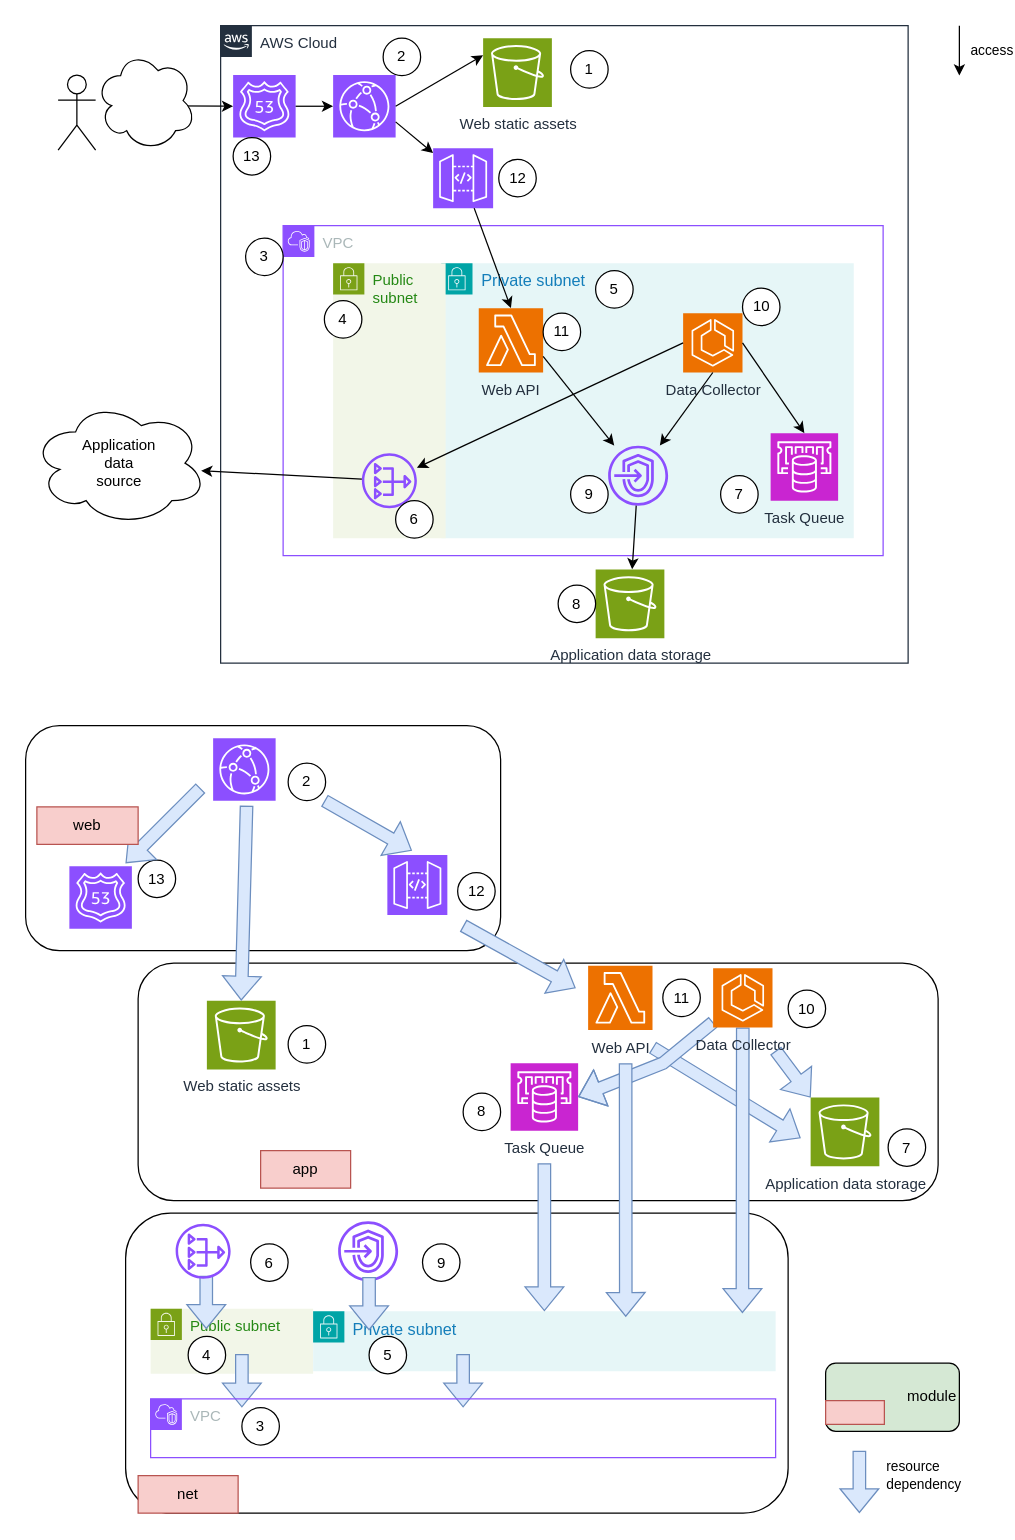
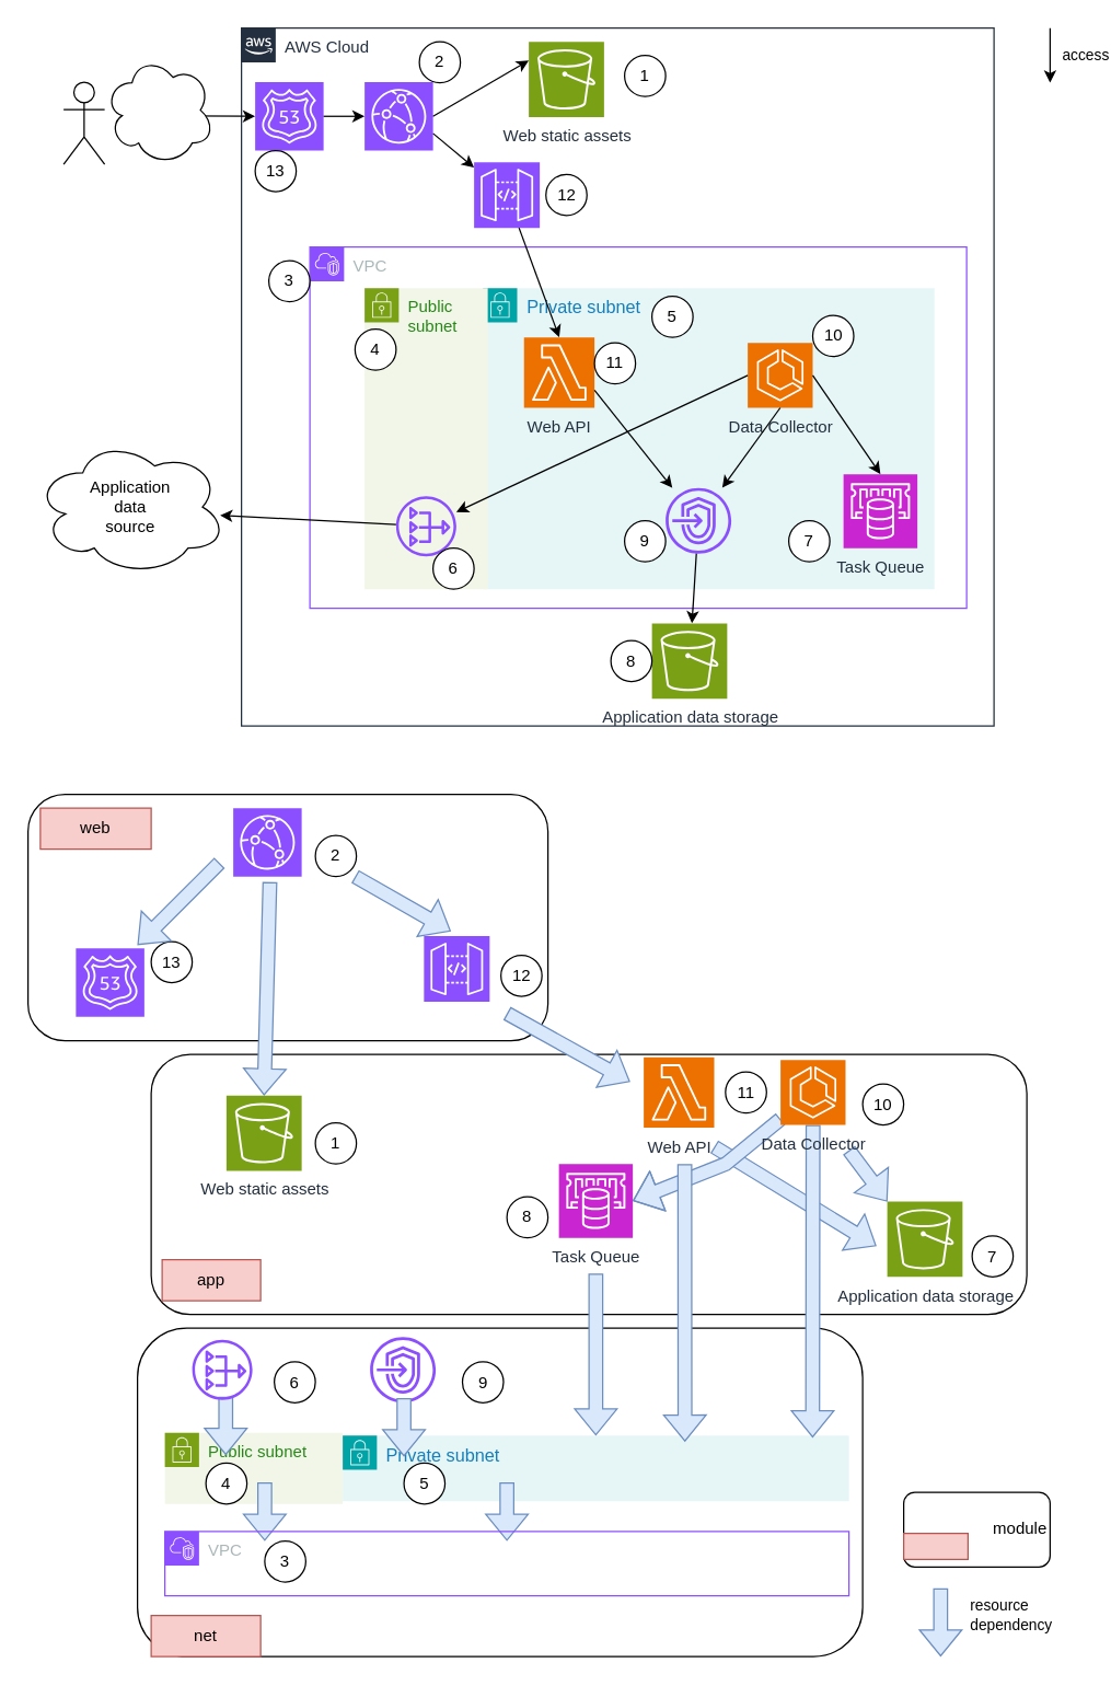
- <mxCell id="94" value="web" style="text;html=1;align=center;verticalAlign=middle;whiteSpace=wrap;rounded=0;fillColor=#f8cecc;strokeColor=#b85450;" vertex="1" parent="1"><mxGeometry x="29" y="645" width="81" height="30" as="geometry" /></mxCell>
+ <mxCell id="94" value="web" style="text;html=1;align=center;verticalAlign=middle;whiteSpace=wrap;rounded=0;fillColor=#f8cecc;strokeColor=#b85450;" vertex="1" parent="1"><mxGeometry x="29" y="590" width="81" height="30" as="geometry" /></mxCell>
- <mxCell id="93" value="app" style="text;html=1;align=center;verticalAlign=middle;whiteSpace=wrap;rounded=0;fillColor=#f8cecc;strokeColor=#b85450;" vertex="1" parent="1"><mxGeometry x="208" y="920" width="72" height="30" as="geometry" /></mxCell>
+ <mxCell id="93" value="app" style="text;html=1;align=center;verticalAlign=middle;whiteSpace=wrap;rounded=0;fillColor=#f8cecc;strokeColor=#b85450;" vertex="1" parent="1"><mxGeometry x="118" y="920" width="72" height="30" as="geometry" /></mxCell>
- <mxCell id="96" value="module" style="rounded=1;whiteSpace=wrap;html=1;align=right;fillColor=#d5e8d4;" vertex="1" parent="1"><mxGeometry x="660" y="1090" width="107" height="54.5" as="geometry" /></mxCell>
+ <mxCell id="96" value="module" style="rounded=1;whiteSpace=wrap;html=1;align=right;" vertex="1" parent="1"><mxGeometry x="660" y="1090" width="107" height="54.5" as="geometry" /></mxCell>
